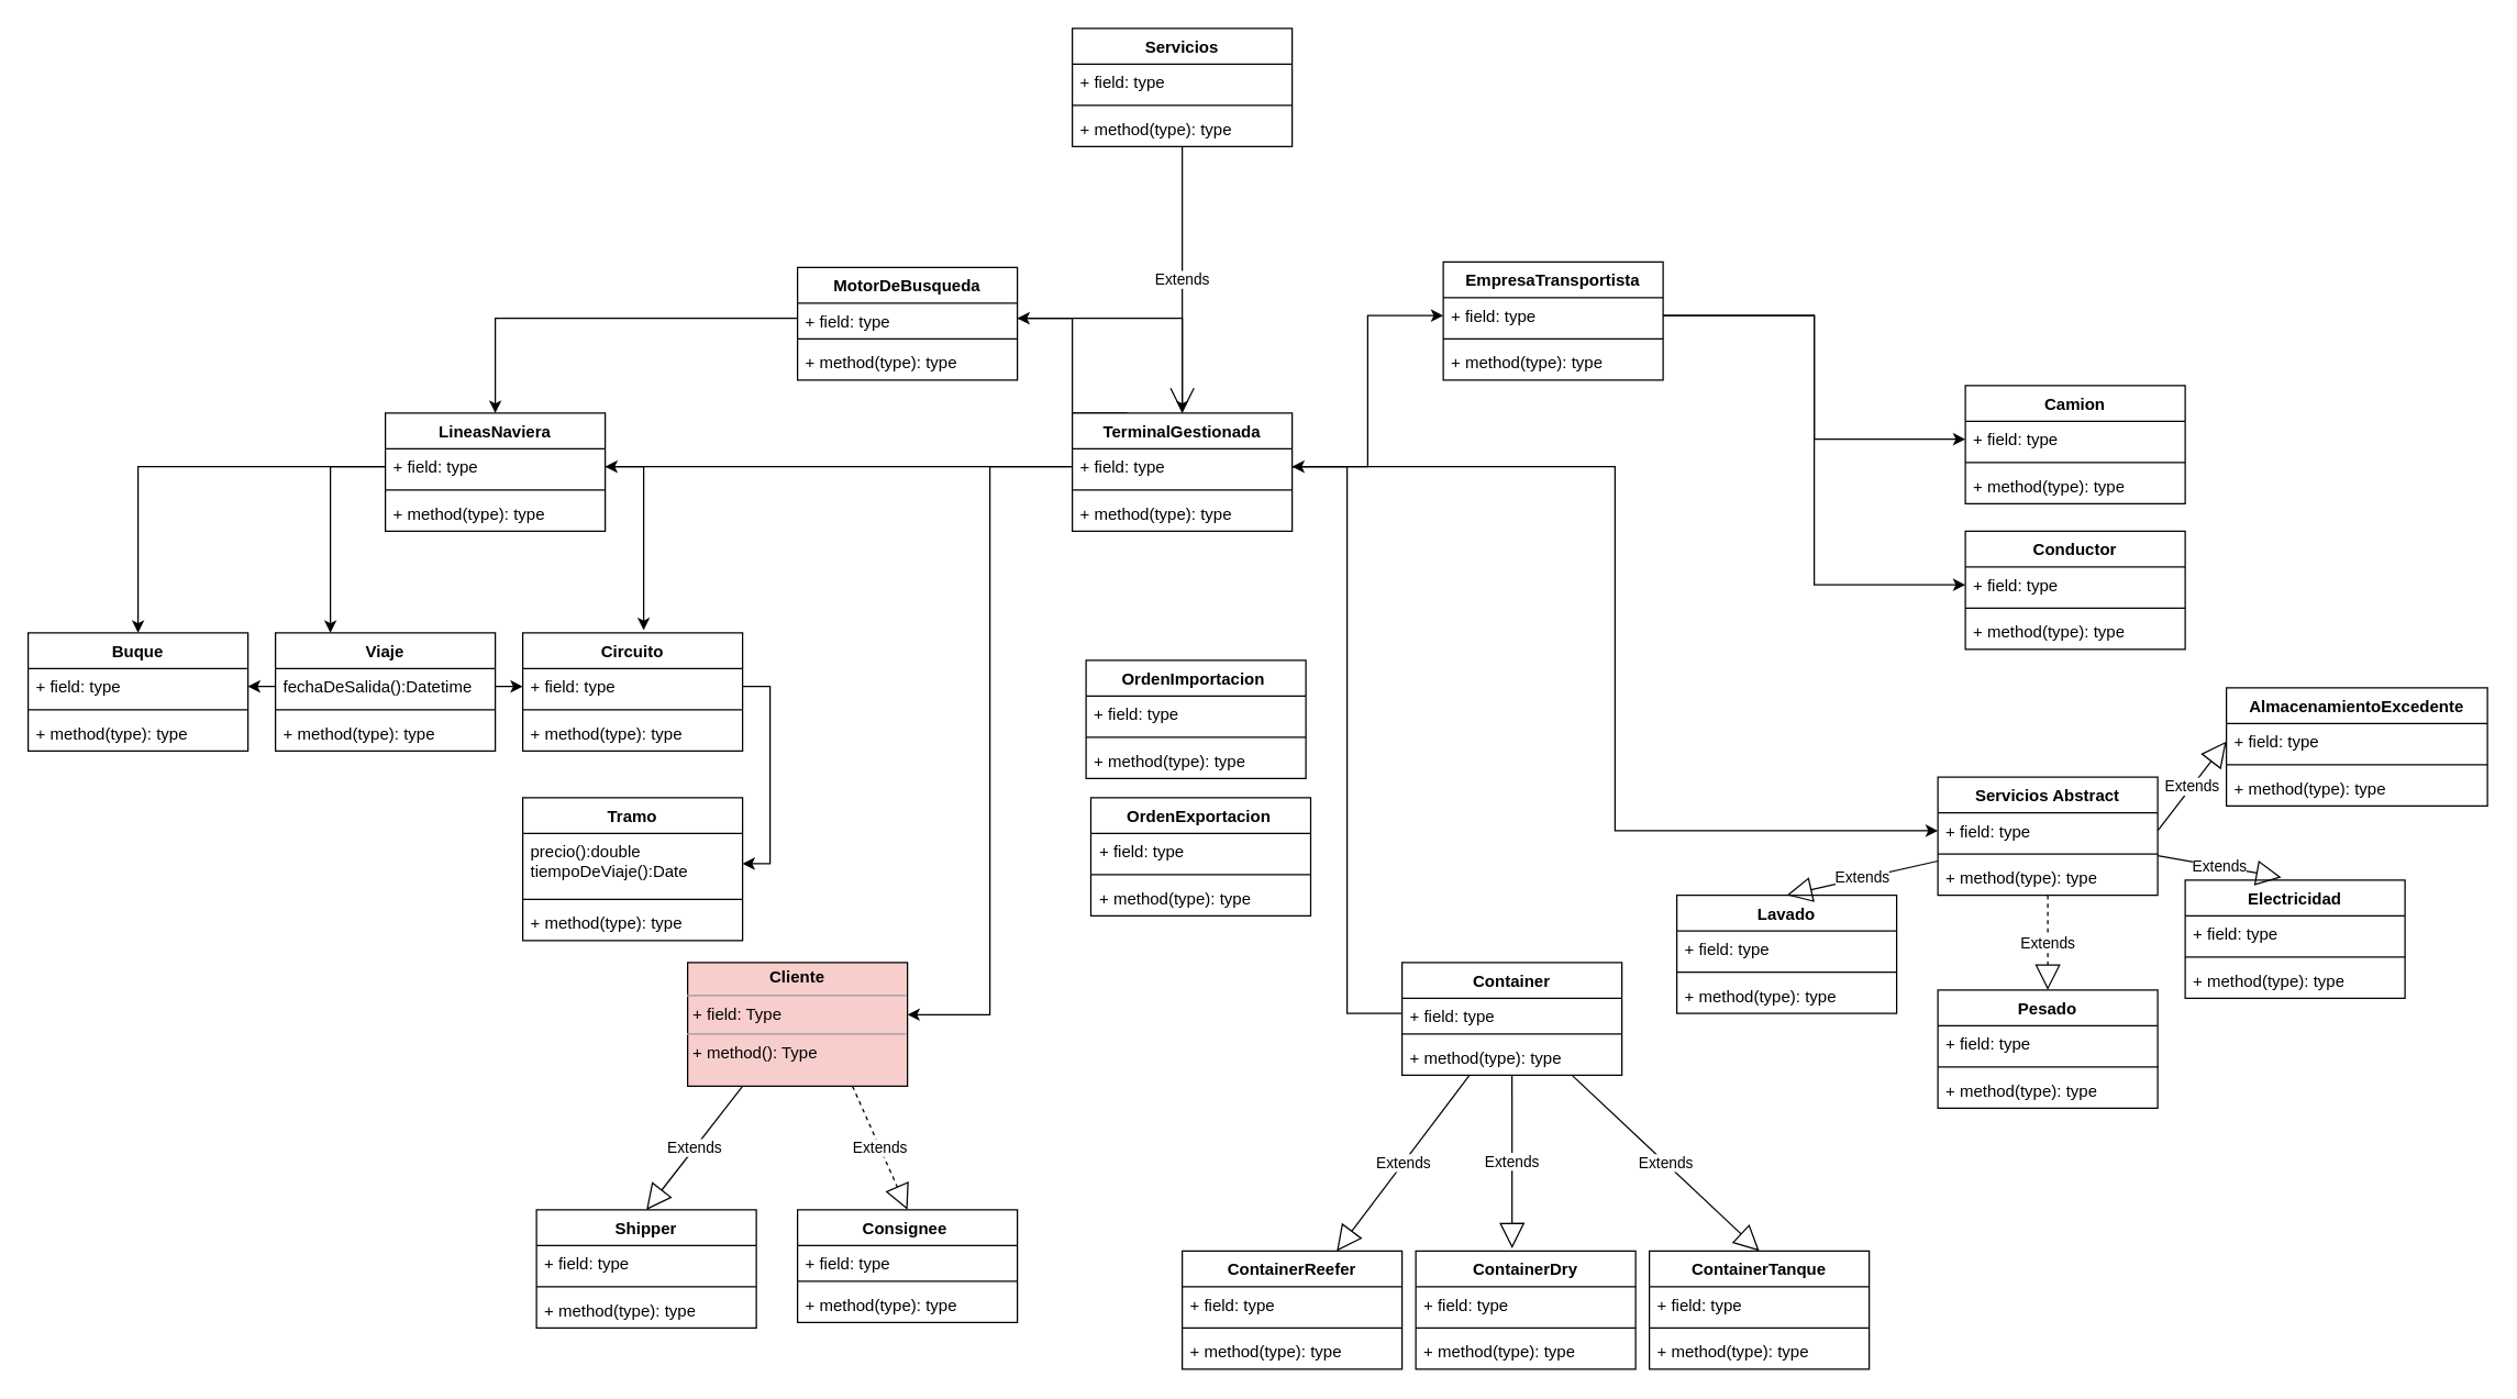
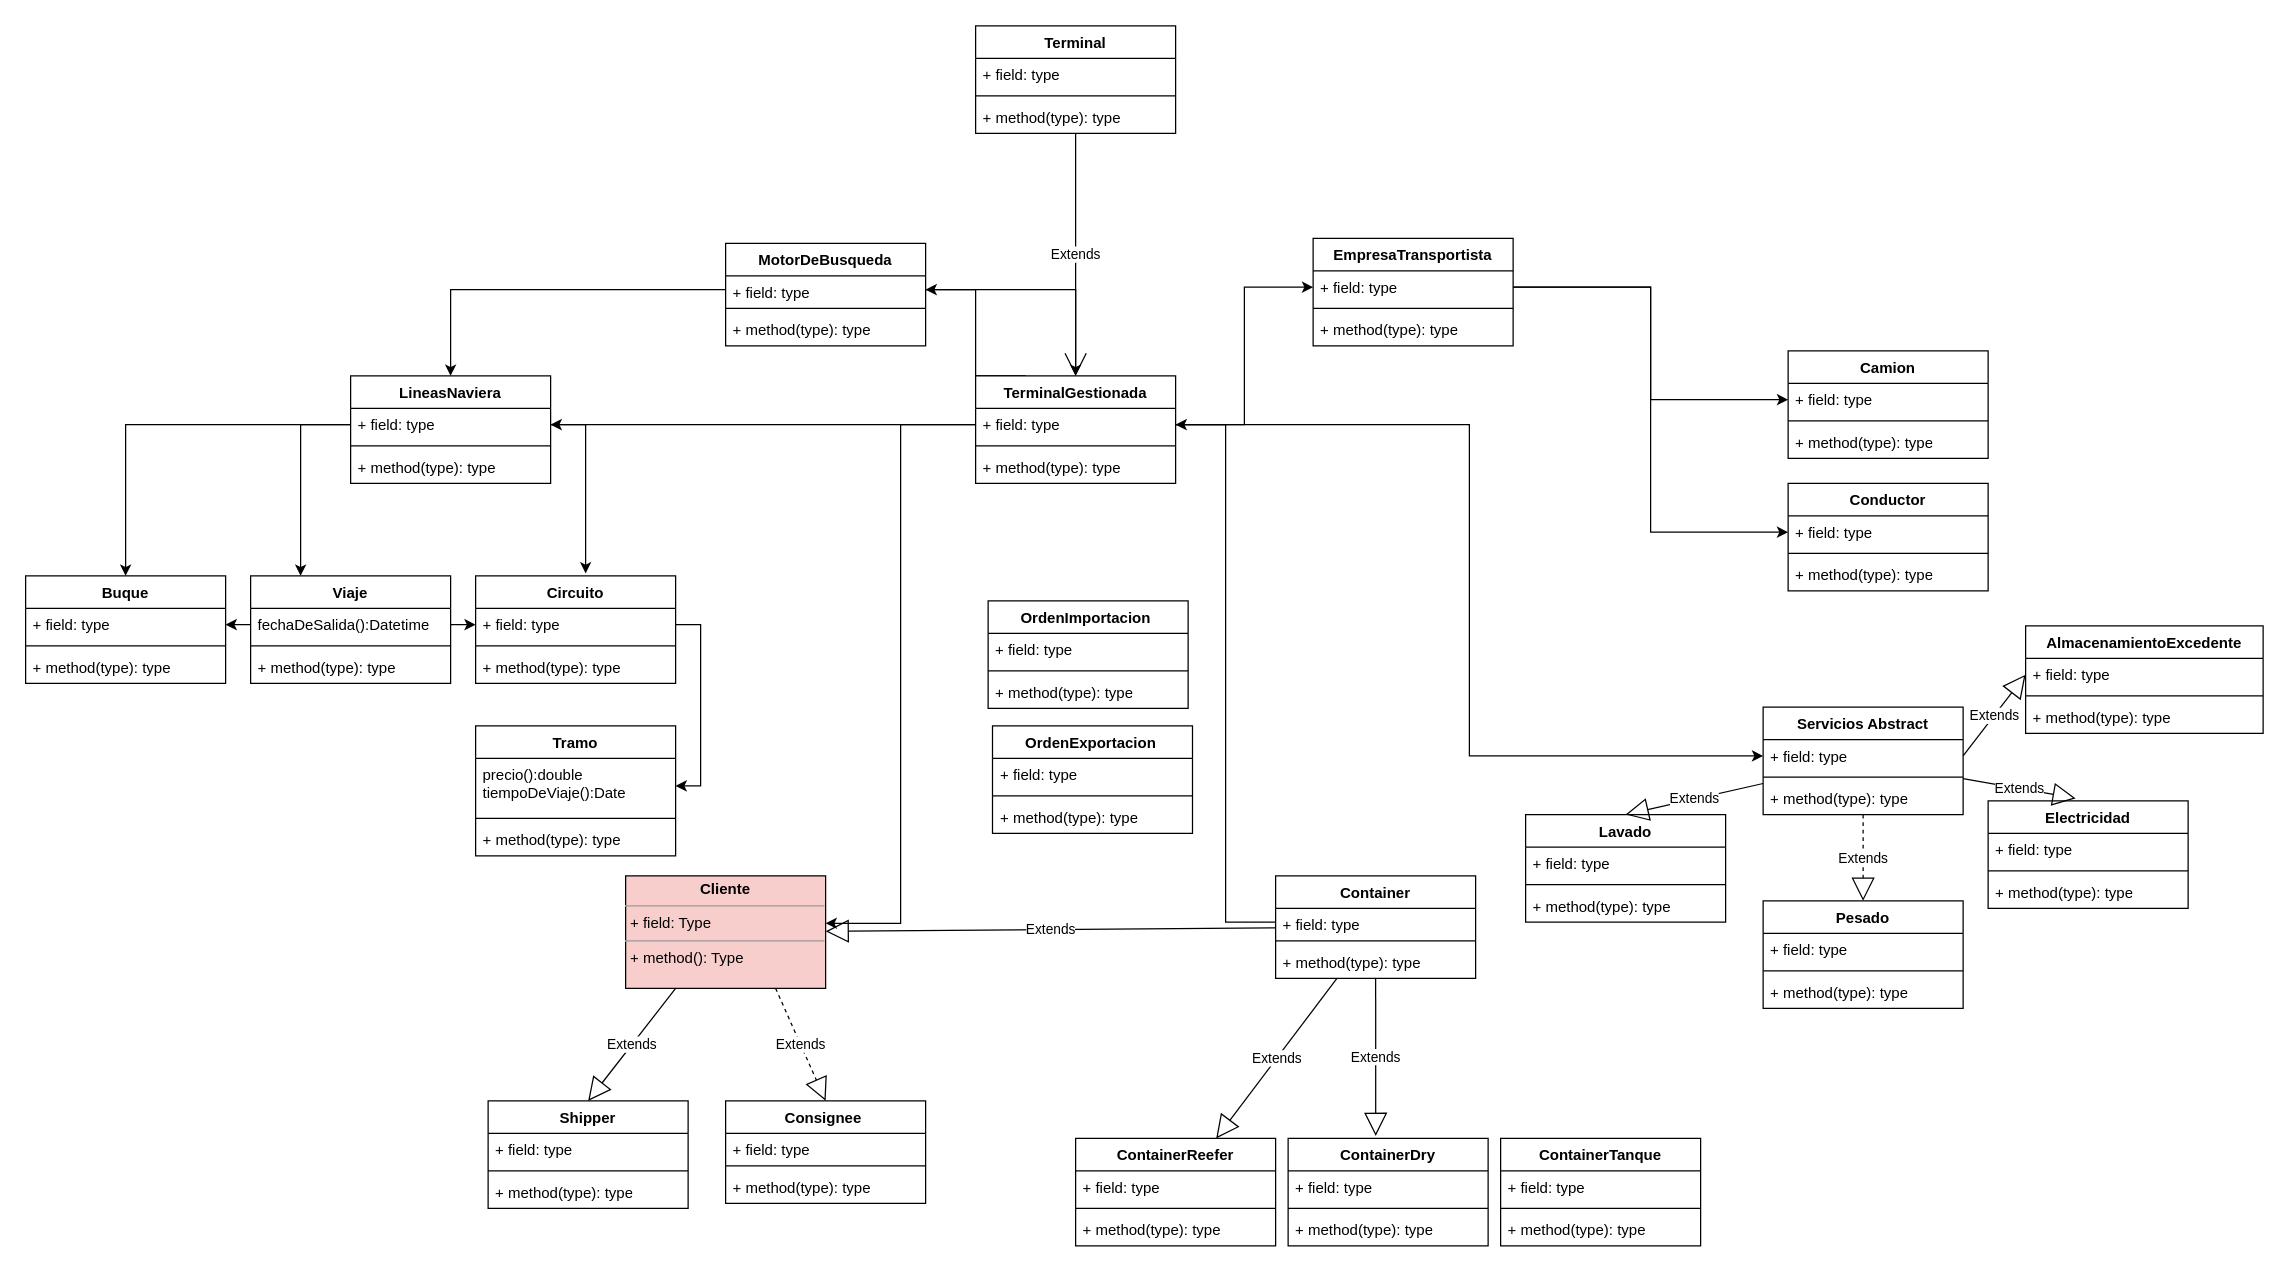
- <mxCell id="118" value="Servicios" style="swimlane;fontStyle=1;align=center;verticalAlign=top;childLayout=stackLayout;horizontal=1;startSize=26;horizontalStack=0;resizeParent=1;resizeParentMax=0;resizeLast=0;collapsible=1;marginBottom=0;whiteSpace=wrap;html=1;" vertex="1" parent="1"><mxGeometry x="780" y="20" width="160" height="86" as="geometry" /></mxCell>
+ <mxCell id="118" value="Terminal" style="swimlane;fontStyle=1;align=center;verticalAlign=top;childLayout=stackLayout;horizontal=1;startSize=26;horizontalStack=0;resizeParent=1;resizeParentMax=0;resizeLast=0;collapsible=1;marginBottom=0;whiteSpace=wrap;html=1;" vertex="1" parent="1"><mxGeometry x="780" y="20" width="160" height="86" as="geometry" /></mxCell>
- <mxCell id="77" value="Extends" style="endArrow=block;endSize=16;endFill=0;html=1;rounded=0;entryX=0.5;entryY=0;entryDx=0;entryDy=0;" parent="1" source="15" target="23" edge="1"><mxGeometry width="160" relative="1" as="geometry"><mxPoint x="1210" y="810" as="sourcePoint" /><mxPoint x="1250" y="900" as="targetPoint" /></mxGeometry></mxCell>
+ <mxCell id="77" value="Extends" style="endArrow=block;endSize=16;endFill=0;html=1;rounded=0;" parent="1" source="15" target="69" edge="1"><mxGeometry width="160" relative="1" as="geometry"><mxPoint x="1210" y="810" as="sourcePoint" /><mxPoint x="1250" y="900" as="targetPoint" /></mxGeometry></mxCell>
